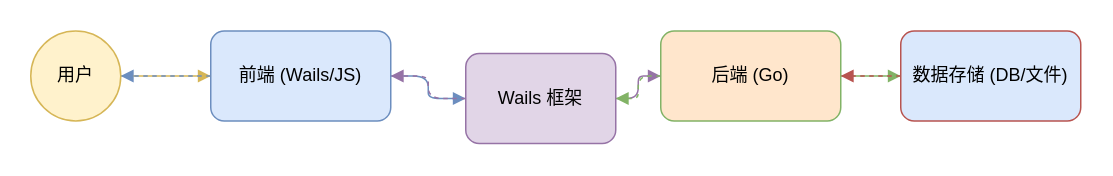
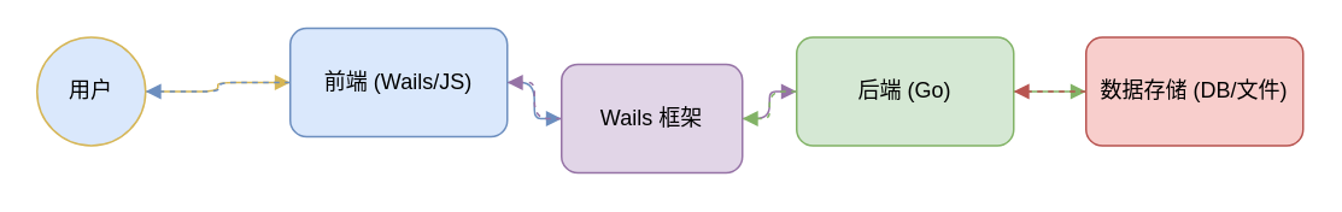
- <mxCell id="2" value="用户" style="ellipse;whiteSpace=wrap;html=1;fillColor=#fff2cc;strokeColor=#d6b656;" vertex="1" parent="1"><mxGeometry x="20" y="20" width="60" height="60" as="geometry" /></mxCell>
+ <mxCell id="2" value="用户" style="ellipse;whiteSpace=wrap;html=1;fillColor=#dae8fc;strokeColor=#d6b656;" vertex="1" parent="1"><mxGeometry x="20" y="20" width="60" height="60" as="geometry" /></mxCell>
- <mxCell id="3" value="前端 (Wails/JS)" style="rounded=1;whiteSpace=wrap;html=1;fillColor=#dae8fc;strokeColor=#6c8ebf;" vertex="1" parent="1"><mxGeometry x="140" y="20" width="120" height="60" as="geometry" /></mxCell>
+ <mxCell id="3" value="前端 (Wails/JS)" style="rounded=1;whiteSpace=wrap;html=1;fillColor=#dae8fc;strokeColor=#6c8ebf;" vertex="1" parent="1"><mxGeometry x="160" y="15" width="120" height="60" as="geometry" /></mxCell>
- <mxCell id="5" value="后端 (Go)" style="rounded=1;whiteSpace=wrap;html=1;fillColor=#ffe6cc;strokeColor=#82b366;" vertex="1" parent="1"><mxGeometry x="440" y="20" width="120" height="60" as="geometry" /></mxCell>
+ <mxCell id="5" value="后端 (Go)" style="rounded=1;whiteSpace=wrap;html=1;fillColor=#d5e8d4;strokeColor=#82b366;" vertex="1" parent="1"><mxGeometry x="440" y="20" width="120" height="60" as="geometry" /></mxCell>
- <mxCell id="6" value="数据存储 (DB/文件)" style="rounded=1;whiteSpace=wrap;html=1;fillColor=#dae8fc;strokeColor=#b85450;" vertex="1" parent="1"><mxGeometry x="600" y="20" width="120" height="60" as="geometry" /></mxCell>
+ <mxCell id="6" value="数据存储 (DB/文件)" style="rounded=1;whiteSpace=wrap;html=1;fillColor=#f8cecc;strokeColor=#b85450;" vertex="1" parent="1"><mxGeometry x="600" y="20" width="120" height="60" as="geometry" /></mxCell>
